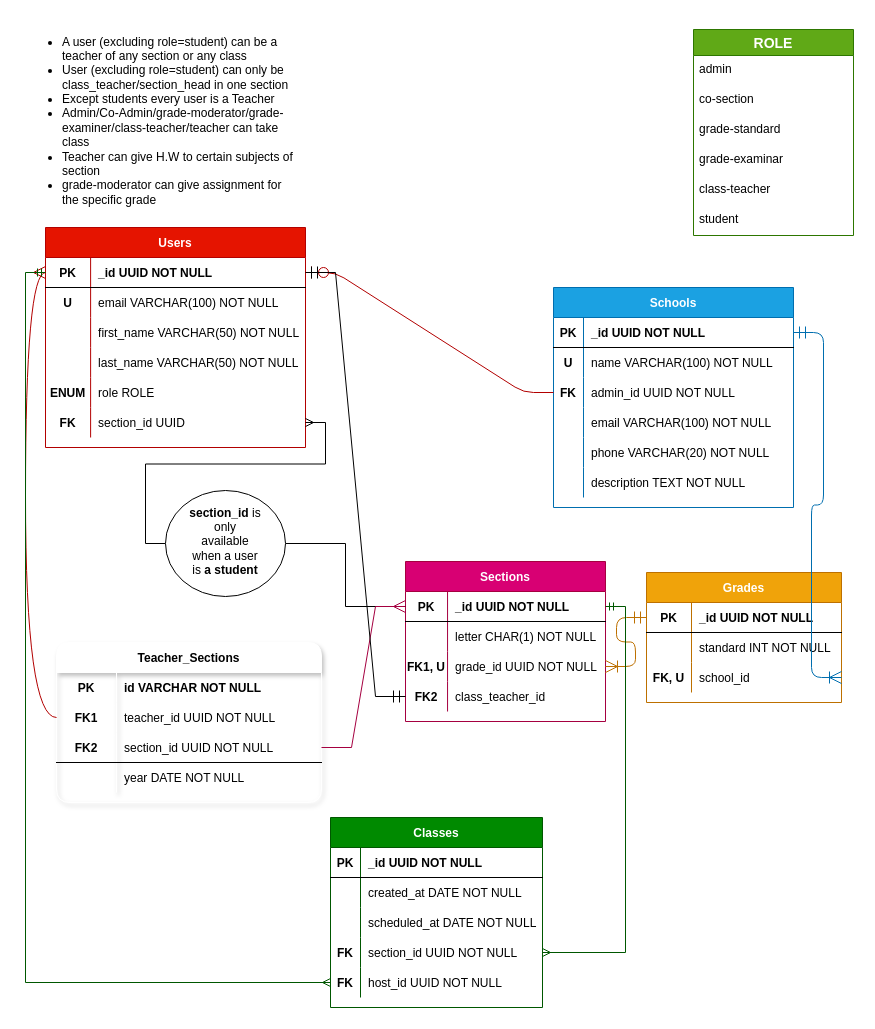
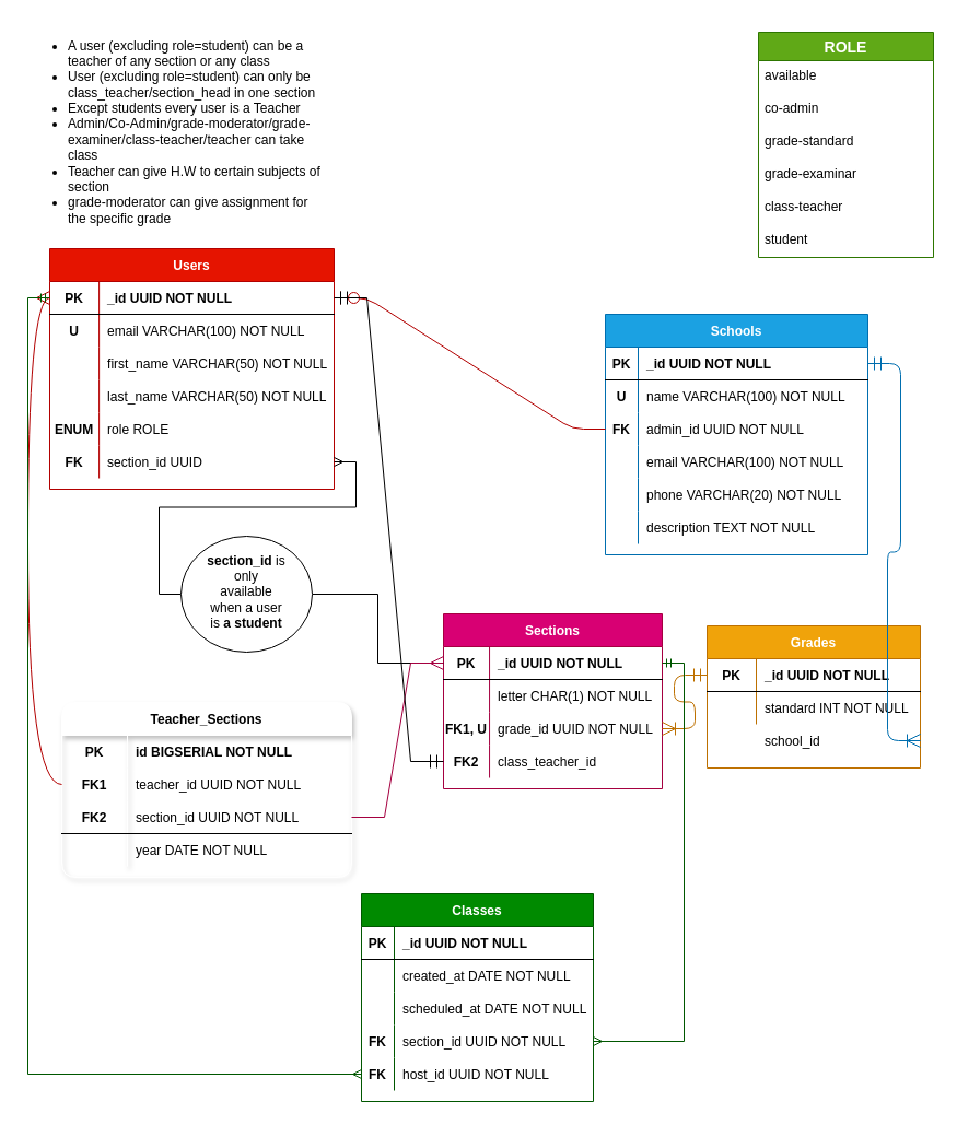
- <mxCell id="64" value="admin" style="text;strokeColor=none;fillColor=none;spacingLeft=4;spacingRight=4;overflow=hidden;rotatable=0;points=[[0,0.5],[1,0.5]];portConstraint=eastwest;fontSize=12;" vertex="1" parent="63"><mxGeometry y="26" width="160" height="30" as="geometry" /></mxCell>
+ <mxCell id="64" value="available" style="text;strokeColor=none;fillColor=none;spacingLeft=4;spacingRight=4;overflow=hidden;rotatable=0;points=[[0,0.5],[1,0.5]];portConstraint=eastwest;fontSize=12;" vertex="1" parent="63"><mxGeometry y="26" width="160" height="30" as="geometry" /></mxCell>
- <mxCell id="65" value="co-section" style="text;strokeColor=none;fillColor=none;spacingLeft=4;spacingRight=4;overflow=hidden;rotatable=0;points=[[0,0.5],[1,0.5]];portConstraint=eastwest;fontSize=12;" vertex="1" parent="63"><mxGeometry y="56" width="160" height="30" as="geometry" /></mxCell>
+ <mxCell id="65" value="co-admin" style="text;strokeColor=none;fillColor=none;spacingLeft=4;spacingRight=4;overflow=hidden;rotatable=0;points=[[0,0.5],[1,0.5]];portConstraint=eastwest;fontSize=12;" vertex="1" parent="63"><mxGeometry y="56" width="160" height="30" as="geometry" /></mxCell>
- <mxCell id="48" value="FK, U" style="shape=partialRectangle;connectable=0;fillColor=none;top=0;left=0;bottom=0;right=0;editable=1;overflow=hidden;fontStyle=1" vertex="1" parent="47"><mxGeometry width="45" height="30" as="geometry" /></mxCell>
- <mxCell id="77" value="id VARCHAR NOT NULL" style="shape=partialRectangle;connectable=0;fillColor=none;top=0;left=0;bottom=0;right=0;align=left;spacingLeft=6;overflow=hidden;fontStyle=1" vertex="1" parent="75"><mxGeometry x="60" width="205" height="30" as="geometry" /></mxCell>
+ <mxCell id="77" value="id BIGSERIAL NOT NULL" style="shape=partialRectangle;connectable=0;fillColor=none;top=0;left=0;bottom=0;right=0;align=left;spacingLeft=6;overflow=hidden;fontStyle=1" vertex="1" parent="75"><mxGeometry x="60" width="205" height="30" as="geometry" /></mxCell>
